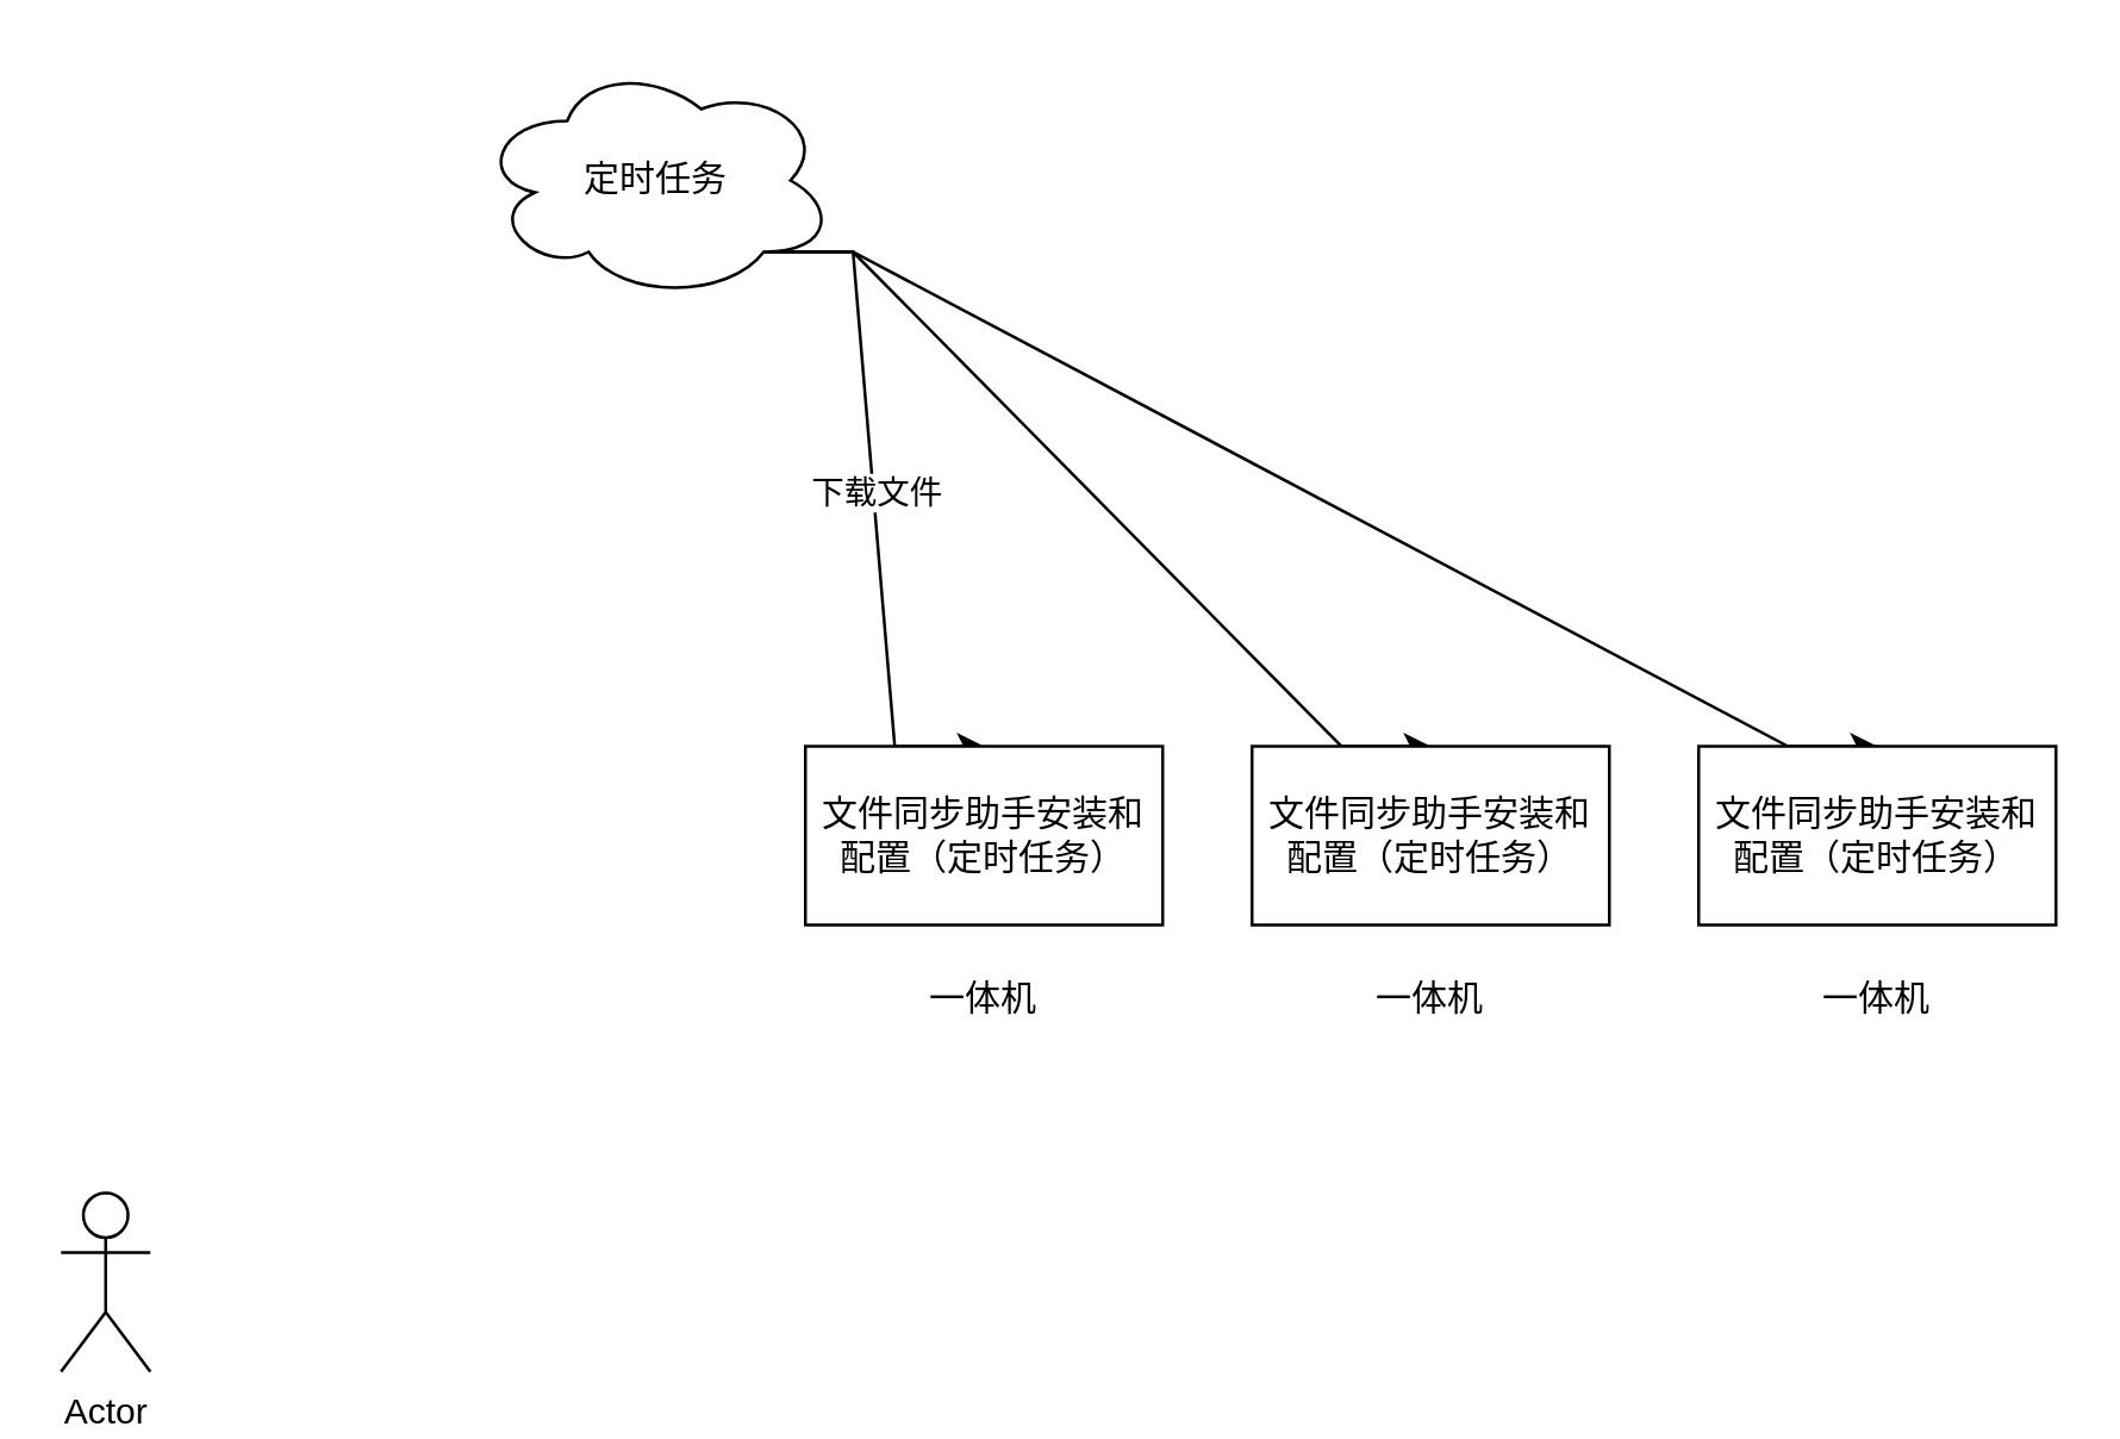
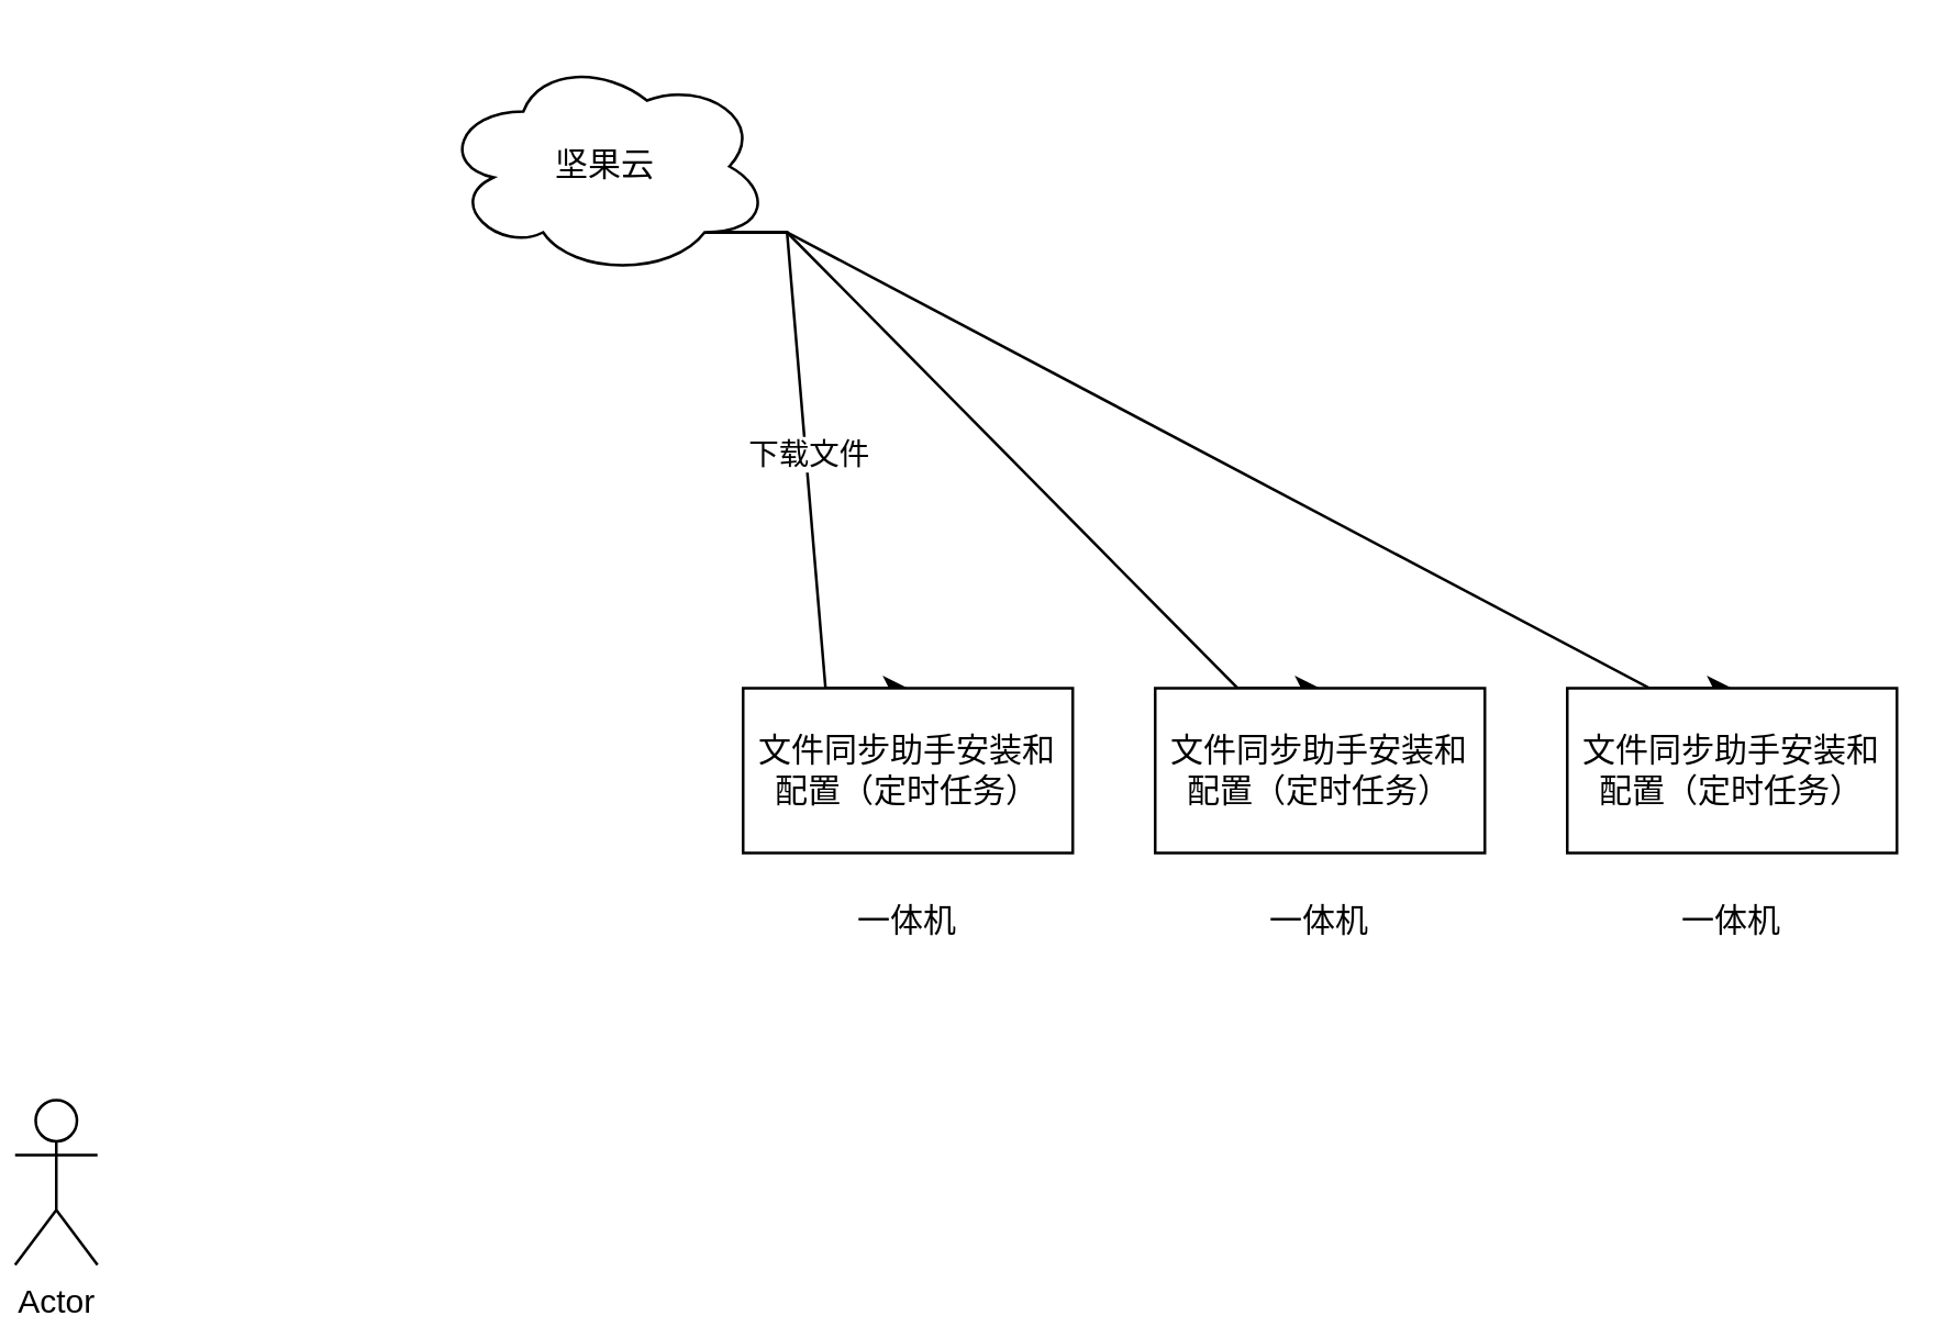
- <mxCell id="6" value="定时任务" style="ellipse;shape=cloud;whiteSpace=wrap;html=1;" vertex="1" parent="1"><mxGeometry x="160" y="20" width="120" height="80" as="geometry" /></mxCell>
+ <mxCell id="6" value="坚果云" style="ellipse;shape=cloud;whiteSpace=wrap;html=1;" vertex="1" parent="1"><mxGeometry x="160" y="20" width="120" height="80" as="geometry" /></mxCell>
- <mxCell id="7" value="Actor" style="shape=umlActor;verticalLabelPosition=bottom;verticalAlign=top;html=1;outlineConnect=0;" vertex="1" parent="1"><mxGeometry x="20" y="400" width="30" height="60" as="geometry" /></mxCell>
+ <mxCell id="7" value="Actor" style="shape=umlActor;verticalLabelPosition=bottom;verticalAlign=top;html=1;outlineConnect=0;" vertex="1" parent="1"><mxGeometry x="5" y="400" width="30" height="60" as="geometry" /></mxCell>
